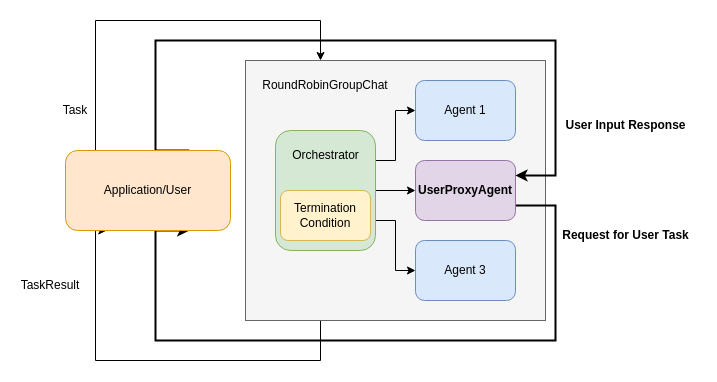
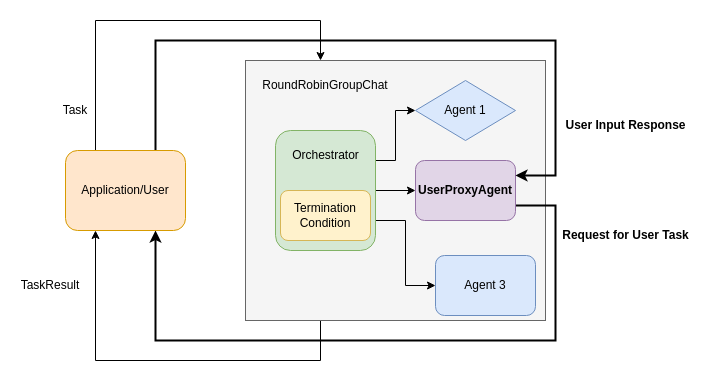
- <mxCell id="10" value="Agent 1" style="rounded=1;whiteSpace=wrap;html=1;fillColor=#dae8fc;strokeColor=#6c8ebf;" vertex="1" parent="1"><mxGeometry x="415" y="80" width="100" height="60" as="geometry" /></mxCell>
+ <mxCell id="10" value="Agent 1" style="rhombus;whiteSpace=wrap;html=1;fillColor=#dae8fc;strokeColor=#6c8ebf;" vertex="1" parent="1"><mxGeometry x="415" y="80" width="100" height="60" as="geometry" /></mxCell>
- <mxCell id="15" value="Application/User" style="rounded=1;whiteSpace=wrap;html=1;fillColor=#ffe6cc;strokeColor=#d79b00;" vertex="1" parent="1"><mxGeometry x="65" y="150" width="165" height="80" as="geometry" /></mxCell>
+ <mxCell id="15" value="Application/User" style="rounded=1;whiteSpace=wrap;html=1;fillColor=#ffe6cc;strokeColor=#d79b00;" vertex="1" parent="1"><mxGeometry x="65" y="150" width="120" height="80" as="geometry" /></mxCell>
- <mxCell id="11" value="&lt;div&gt;Agent 3&lt;/div&gt;" style="rounded=1;whiteSpace=wrap;html=1;fillColor=#dae8fc;strokeColor=#6c8ebf;" vertex="1" parent="1"><mxGeometry x="415" y="240" width="100" height="60" as="geometry" /></mxCell>
+ <mxCell id="11" value="&lt;div&gt;Agent 3&lt;/div&gt;" style="rounded=1;whiteSpace=wrap;html=1;fillColor=#dae8fc;strokeColor=#6c8ebf;" vertex="1" parent="1"><mxGeometry x="435" y="255" width="100" height="60" as="geometry" /></mxCell>
